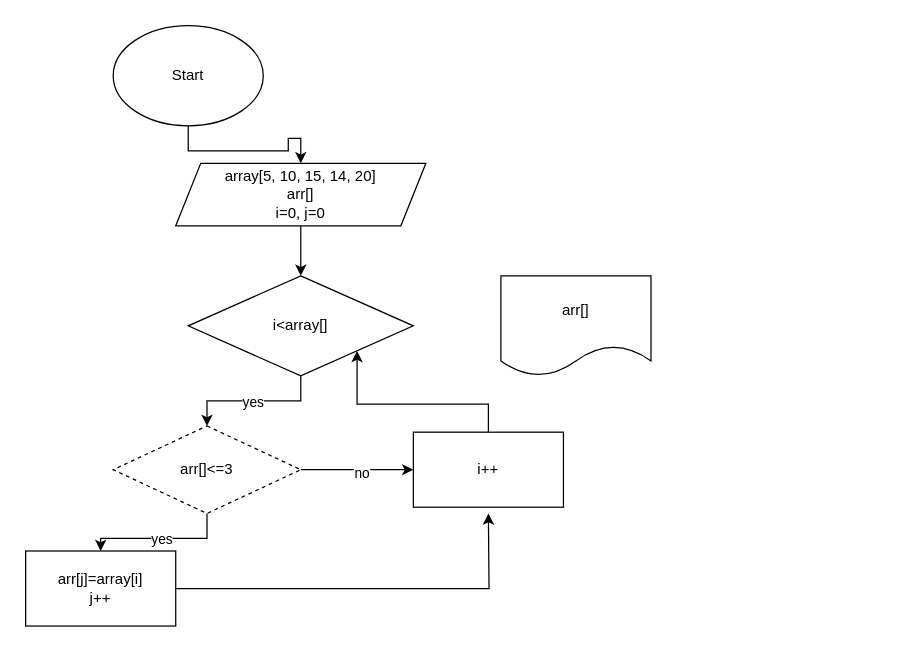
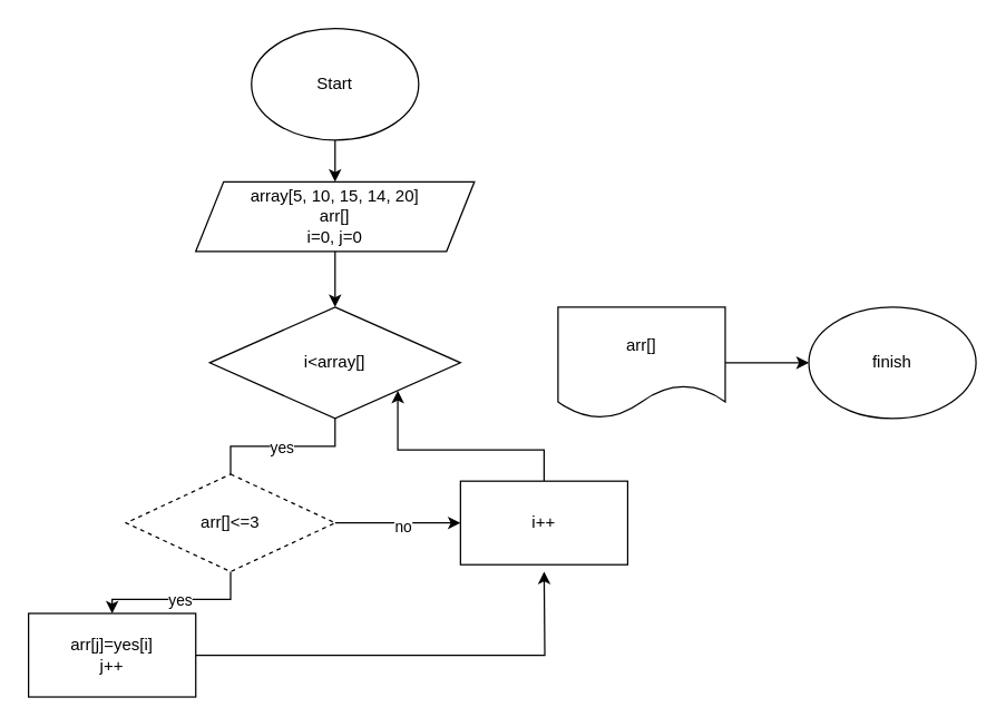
- <mxCell id="3" value="Start" style="ellipse;whiteSpace=wrap;html=1;" parent="1" vertex="1"><mxGeometry x="90" y="20" width="120" height="80" as="geometry" /></mxCell>
+ <mxCell id="3" value="Start" style="ellipse;whiteSpace=wrap;html=1;" parent="1" vertex="1"><mxGeometry x="180" y="20" width="120" height="80" as="geometry" /></mxCell>
+ <mxCell id="19" value="" style="edgeStyle=orthogonalEdgeStyle;rounded=0;orthogonalLoop=1;jettySize=auto;html=1;" edge="1" parent="1" source="20" target="6"><mxGeometry relative="1" as="geometry" /></mxCell>
+ <mxCell id="6" value="finish" style="ellipse;whiteSpace=wrap;html=1;" parent="1" vertex="1"><mxGeometry x="580" y="220" width="120" height="80" as="geometry" /></mxCell>
- <mxCell id="7" style="edgeStyle=orthogonalEdgeStyle;rounded=0;orthogonalLoop=1;jettySize=auto;html=1;" edge="1" parent="1" source="9" target="14"><mxGeometry relative="1" as="geometry" /></mxCell>
+ <mxCell id="7" style="edgeStyle=orthogonalEdgeStyle;rounded=0;orthogonalLoop=1;jettySize=auto;html=1;endArrow=none;" edge="1" parent="1" source="9" target="14"><mxGeometry relative="1" as="geometry" /></mxCell>
- <mxCell id="16" value="arr[j]=array[i]&lt;br&gt;j++" style="rounded=0;whiteSpace=wrap;html=1;" vertex="1" parent="1"><mxGeometry x="20" y="440" width="120" height="60" as="geometry" /></mxCell>
+ <mxCell id="16" value="arr[j]=yes[i]&lt;br&gt;j++" style="rounded=0;whiteSpace=wrap;html=1;" vertex="1" parent="1"><mxGeometry x="20" y="440" width="120" height="60" as="geometry" /></mxCell>
